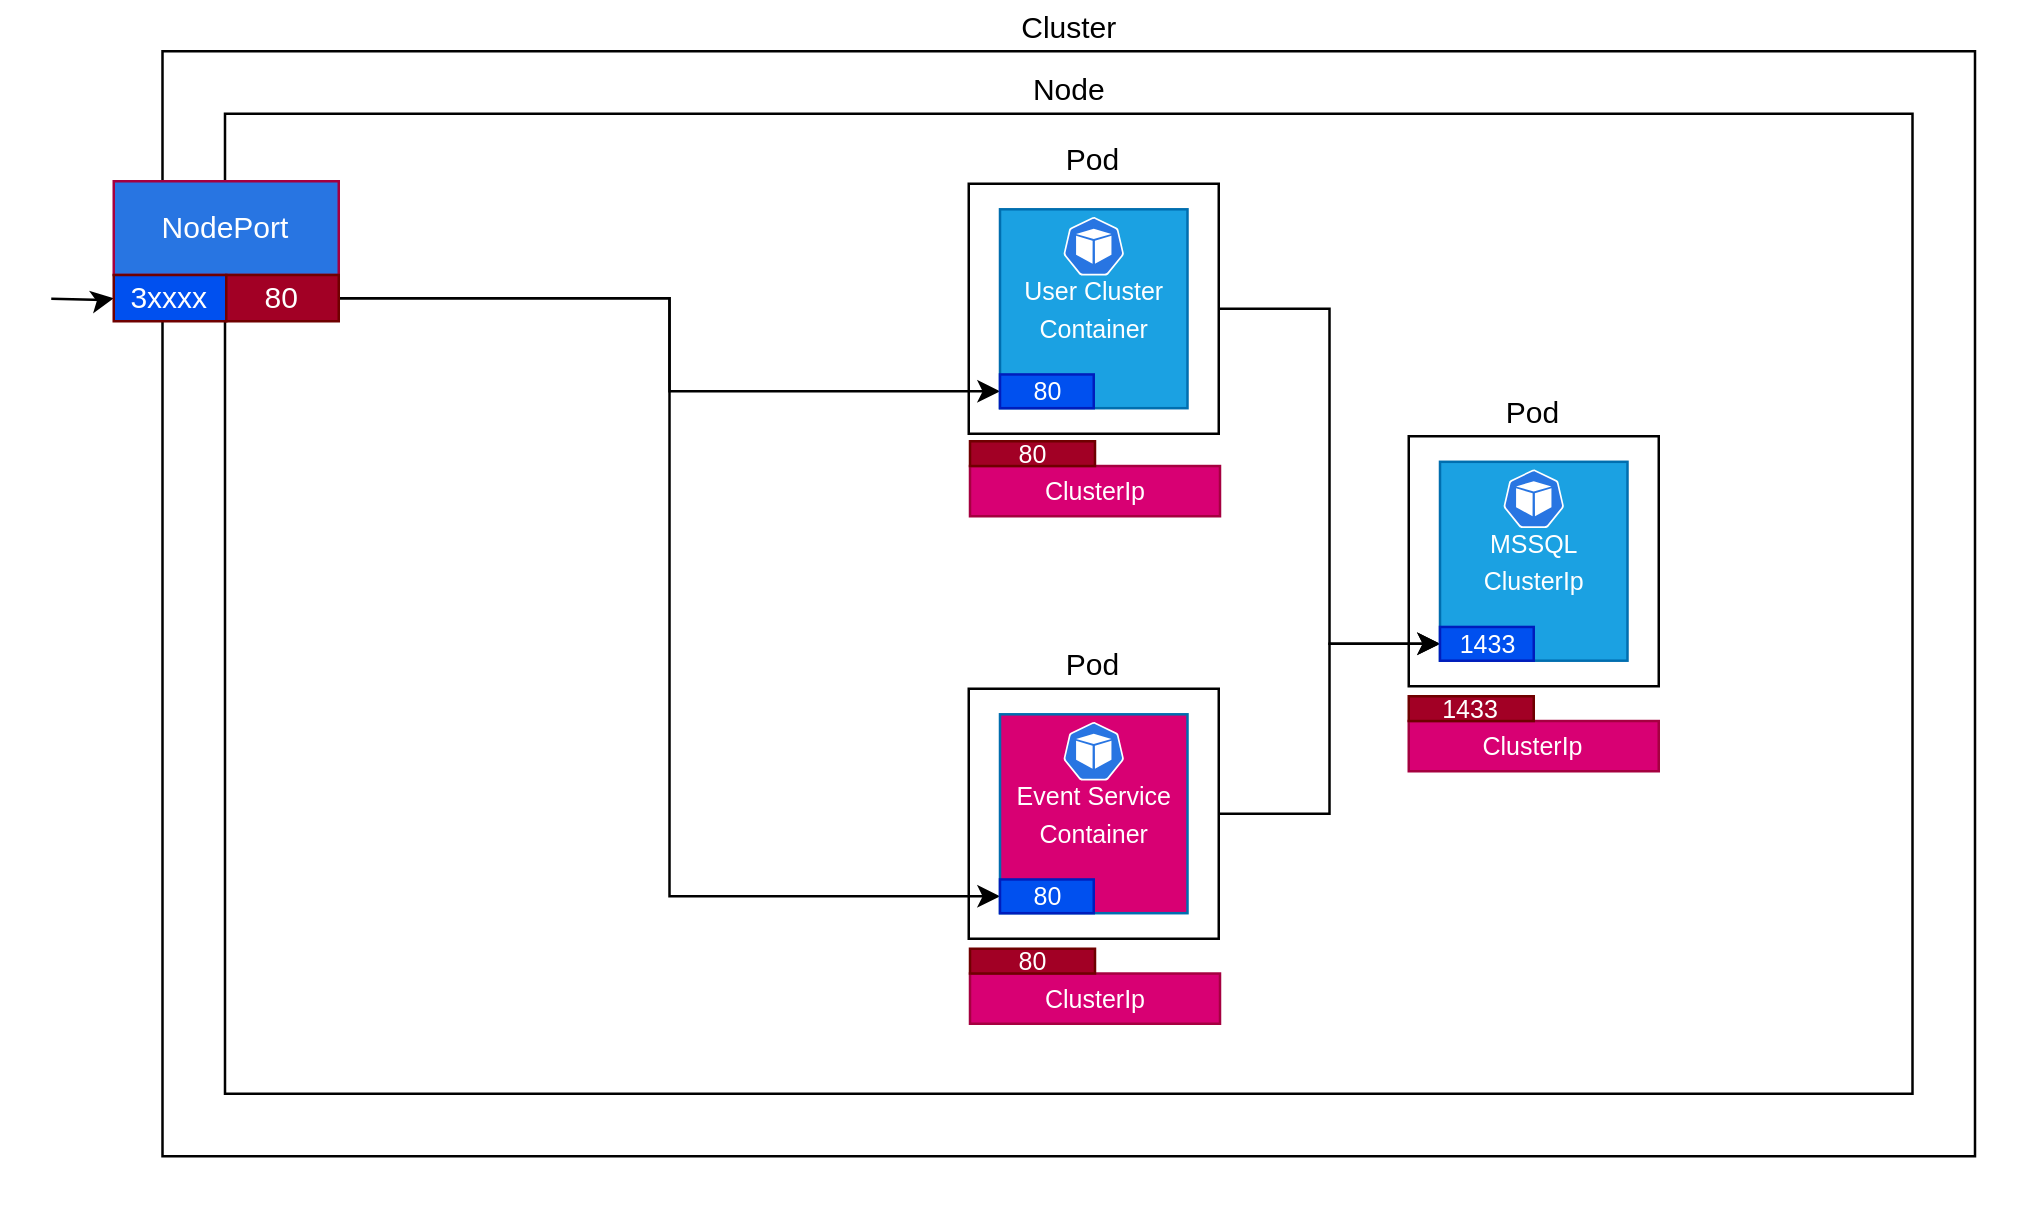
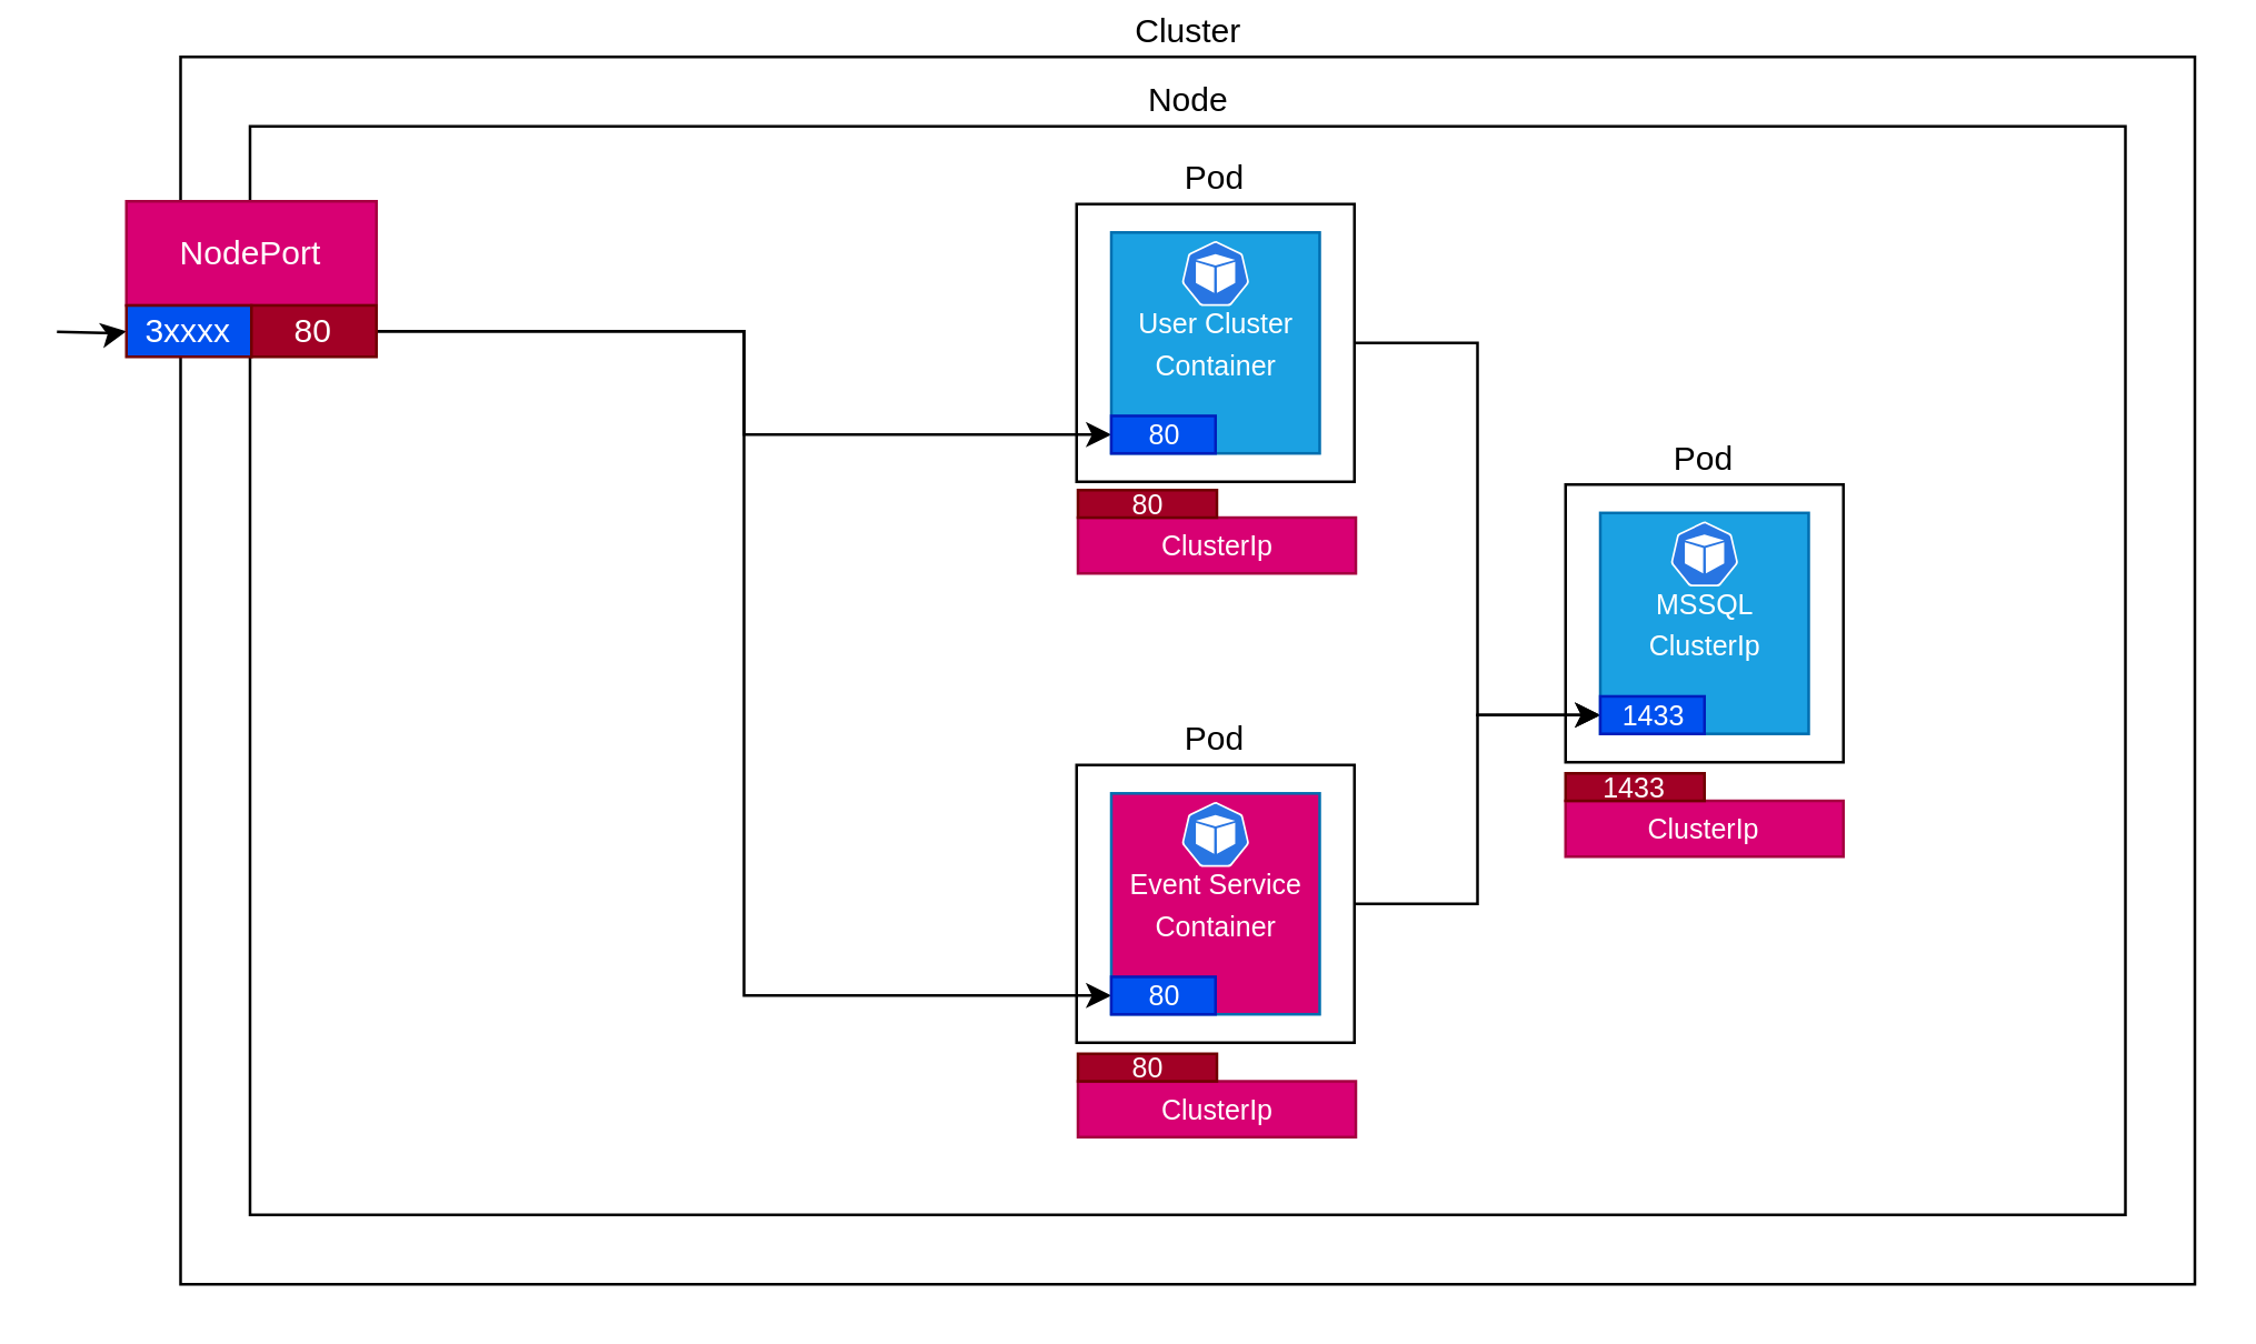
- <mxCell id="4" value="NodePort" style="rounded=0;whiteSpace=wrap;html=1;fillColor=#2875e2;strokeColor=#A50040;fontColor=#ffffff;" vertex="1" parent="1"><mxGeometry x="45" y="72" width="90" height="37.5" as="geometry" /></mxCell>
+ <mxCell id="4" value="NodePort" style="rounded=0;whiteSpace=wrap;html=1;fillColor=#d80073;strokeColor=#A50040;fontColor=#ffffff;" vertex="1" parent="1"><mxGeometry x="45" y="72" width="90" height="37.5" as="geometry" /></mxCell>
